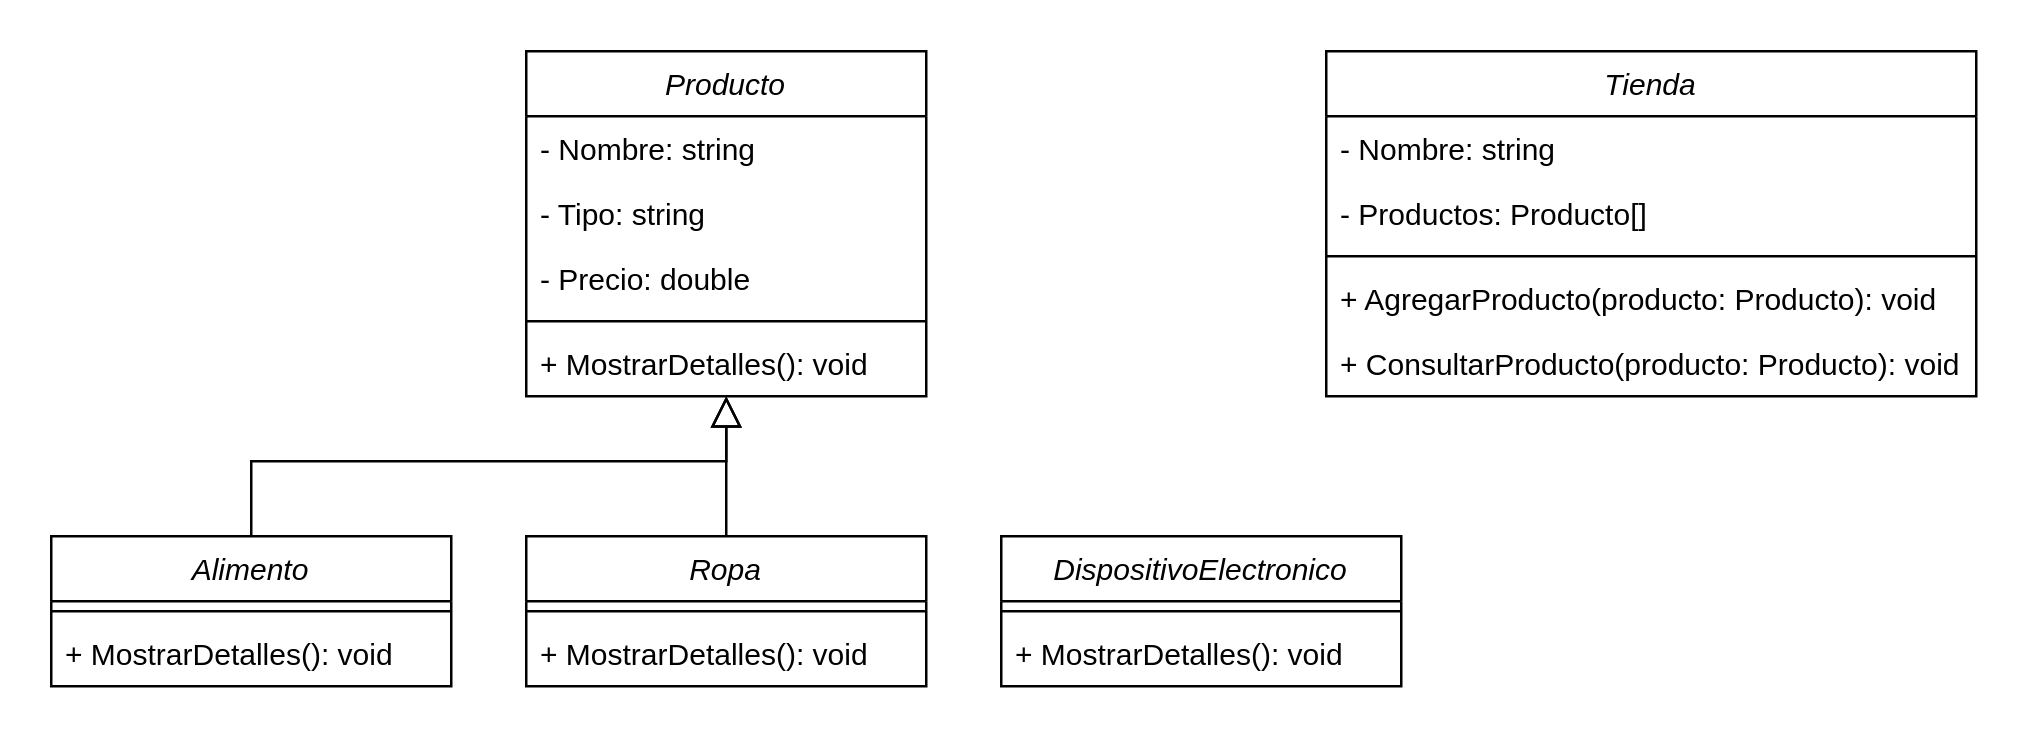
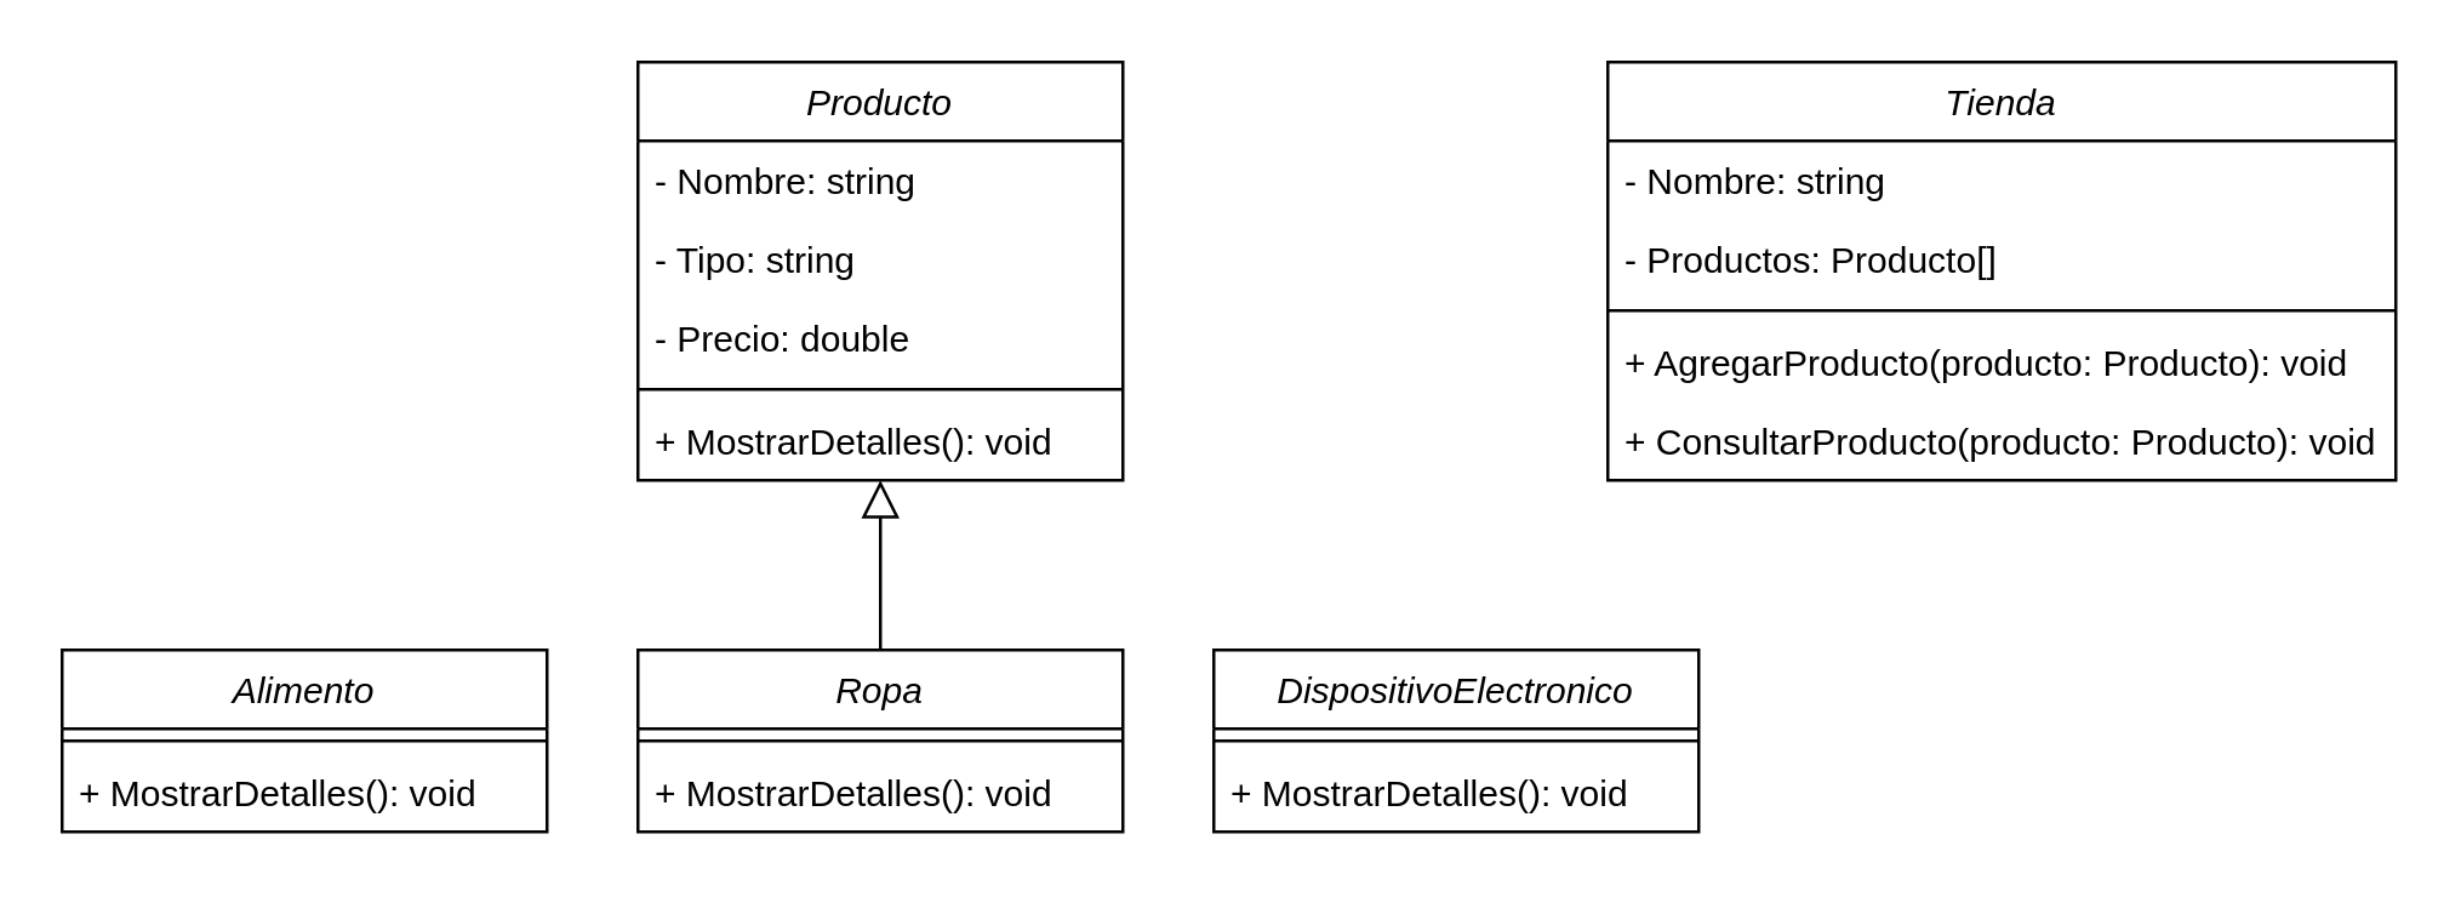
- <mxCell id="23" value="" style="endArrow=block;html=1;rounded=0;edgeStyle=orthogonalEdgeStyle;endFill=0;endSize=10;" edge="1" parent="1" source="14" target="2"><mxGeometry width="50" height="50" relative="1" as="geometry"><mxPoint x="150" y="194" as="sourcePoint" /><mxPoint x="200" y="144" as="targetPoint" /><Array as="points"><mxPoint x="100" y="184" /><mxPoint x="290" y="184" /></Array></mxGeometry></mxCell>
